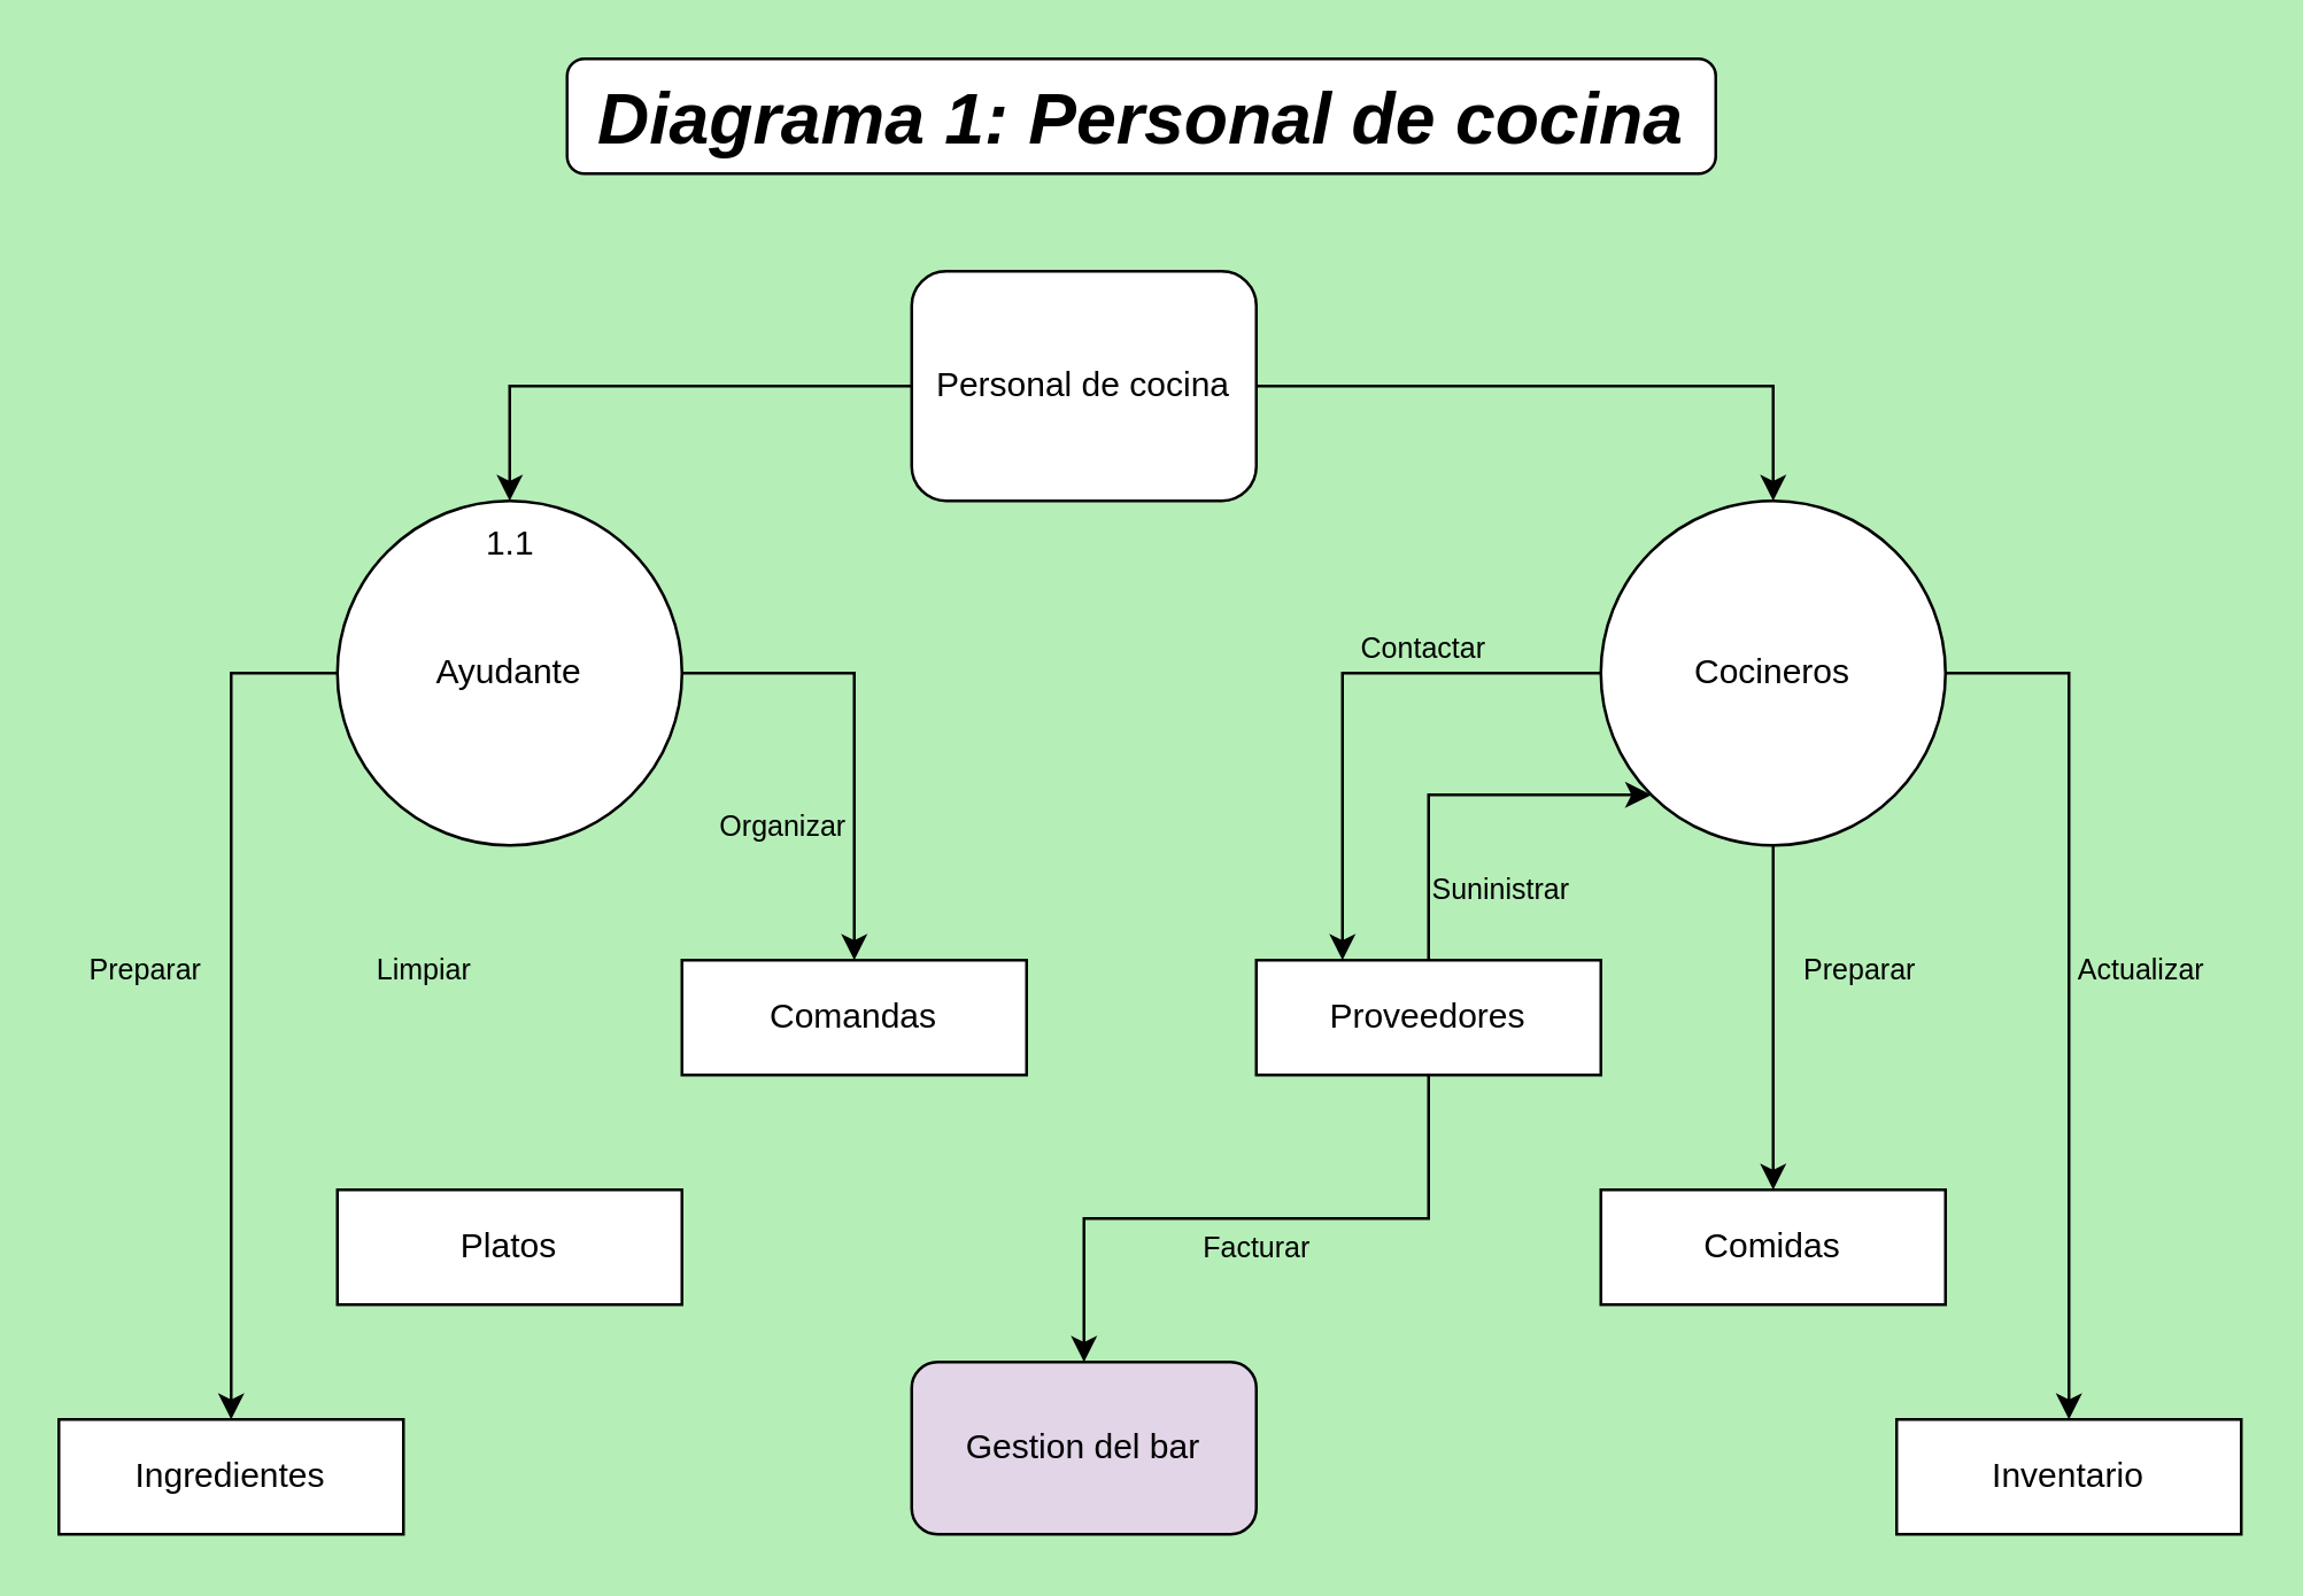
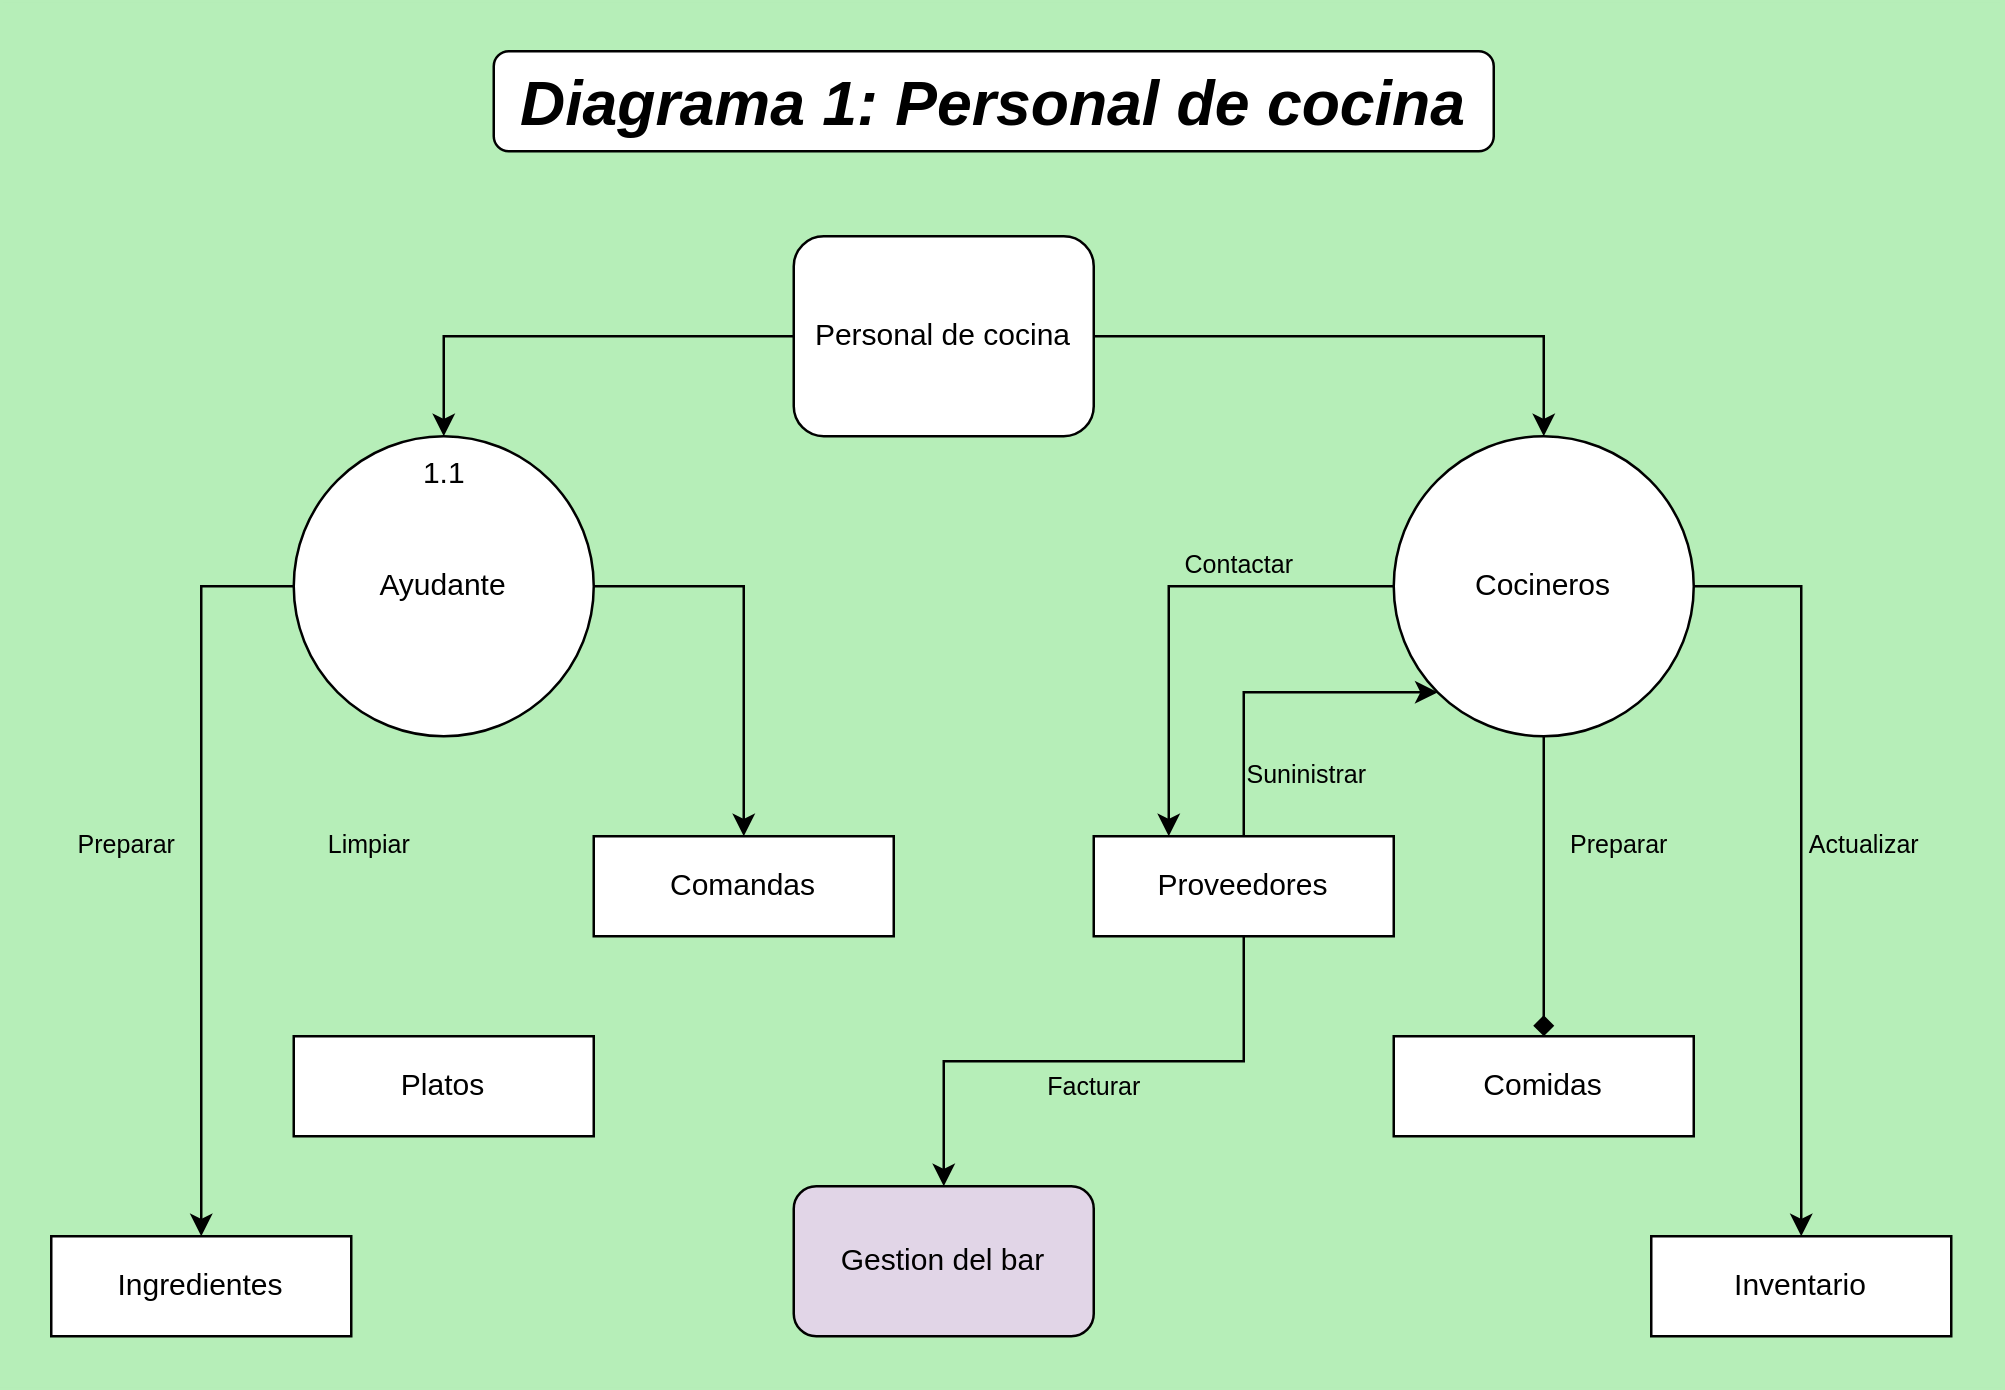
- <mxCell id="23" value="&lt;font style=&quot;font-size: 10px;&quot;&gt;Organizar&lt;/font&gt;" style="text;html=1;align=center;verticalAlign=middle;resizable=0;points=[];autosize=1;strokeColor=none;fillColor=none;" parent="1" vertex="1"><mxGeometry x="237" y="272" width="70" height="30" as="geometry" /></mxCell>
- <mxCell id="9" style="edgeStyle=orthogonalEdgeStyle;rounded=0;orthogonalLoop=1;jettySize=auto;html=1;exitX=0.5;exitY=1;exitDx=0;exitDy=0;" parent="1" source="12" target="17" edge="1"><mxGeometry relative="1" as="geometry" /></mxCell>
+ <mxCell id="9" style="edgeStyle=orthogonalEdgeStyle;rounded=0;orthogonalLoop=1;jettySize=auto;html=1;exitX=0.5;exitY=1;exitDx=0;exitDy=0;endArrow=diamond;" parent="1" source="12" target="17" edge="1"><mxGeometry relative="1" as="geometry" /></mxCell>
